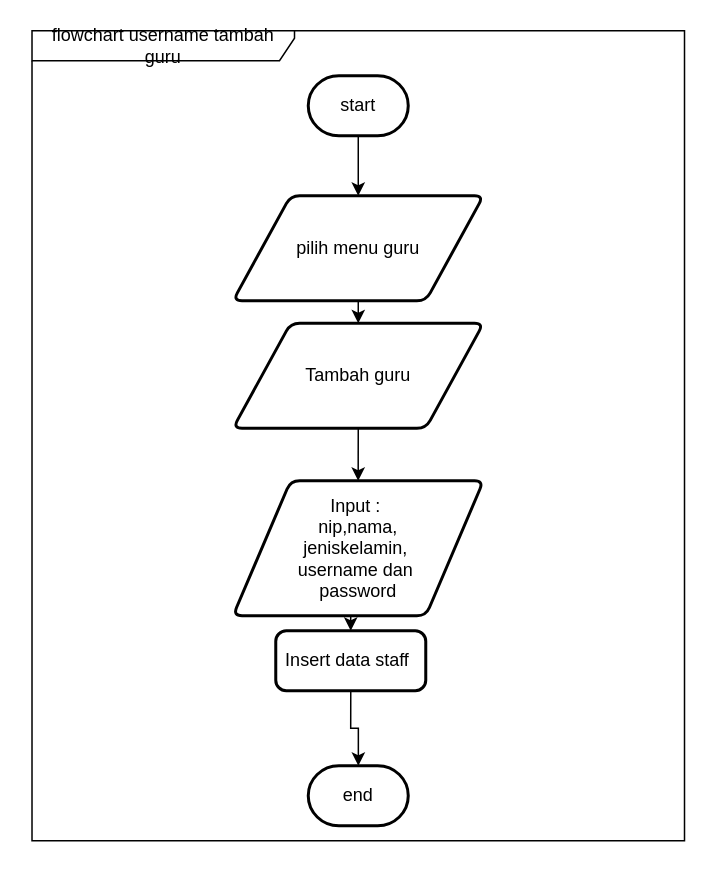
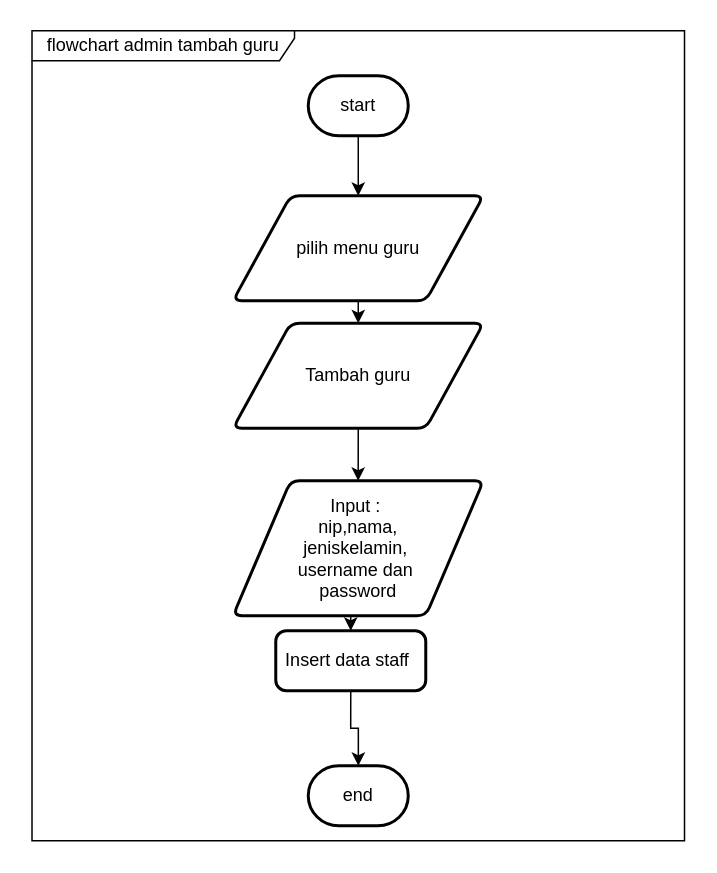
- <mxCell id="7" value="flowchart username tambah guru" style="shape=umlFrame;whiteSpace=wrap;html=1;fillColor=#FFFFFF;width=175;height=20;" parent="1" vertex="1"><mxGeometry x="20.84" y="20" width="435" height="540" as="geometry" /></mxCell>
+ <mxCell id="7" value="flowchart admin tambah guru" style="shape=umlFrame;whiteSpace=wrap;html=1;fillColor=#FFFFFF;width=175;height=20;" parent="1" vertex="1"><mxGeometry x="20.84" y="20" width="435" height="540" as="geometry" /></mxCell>
